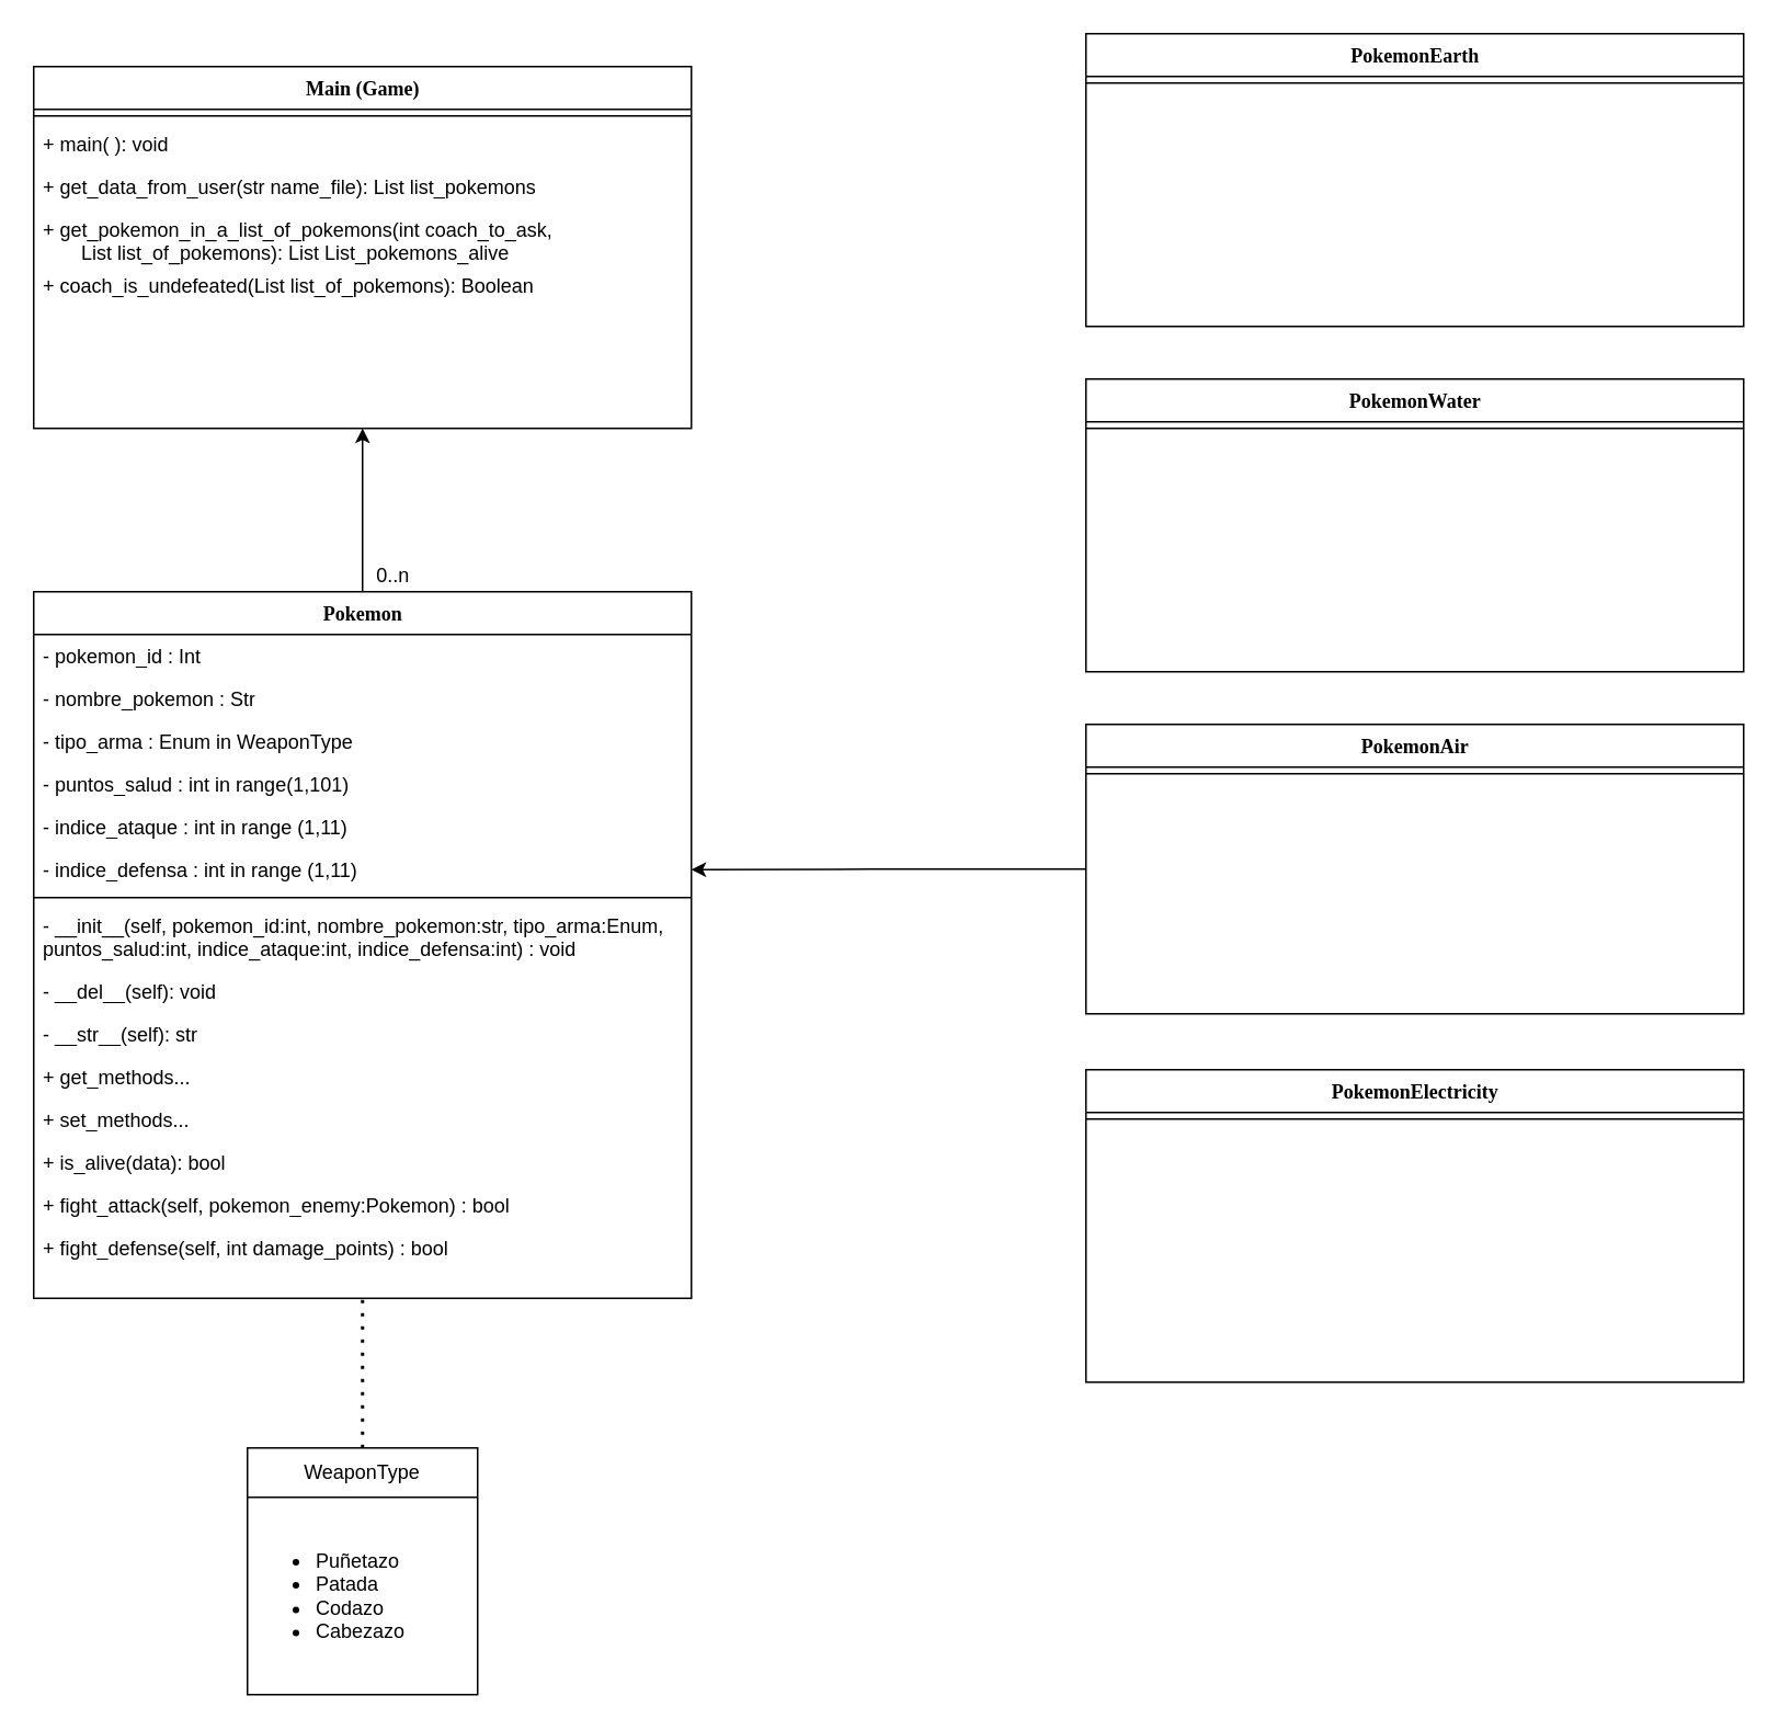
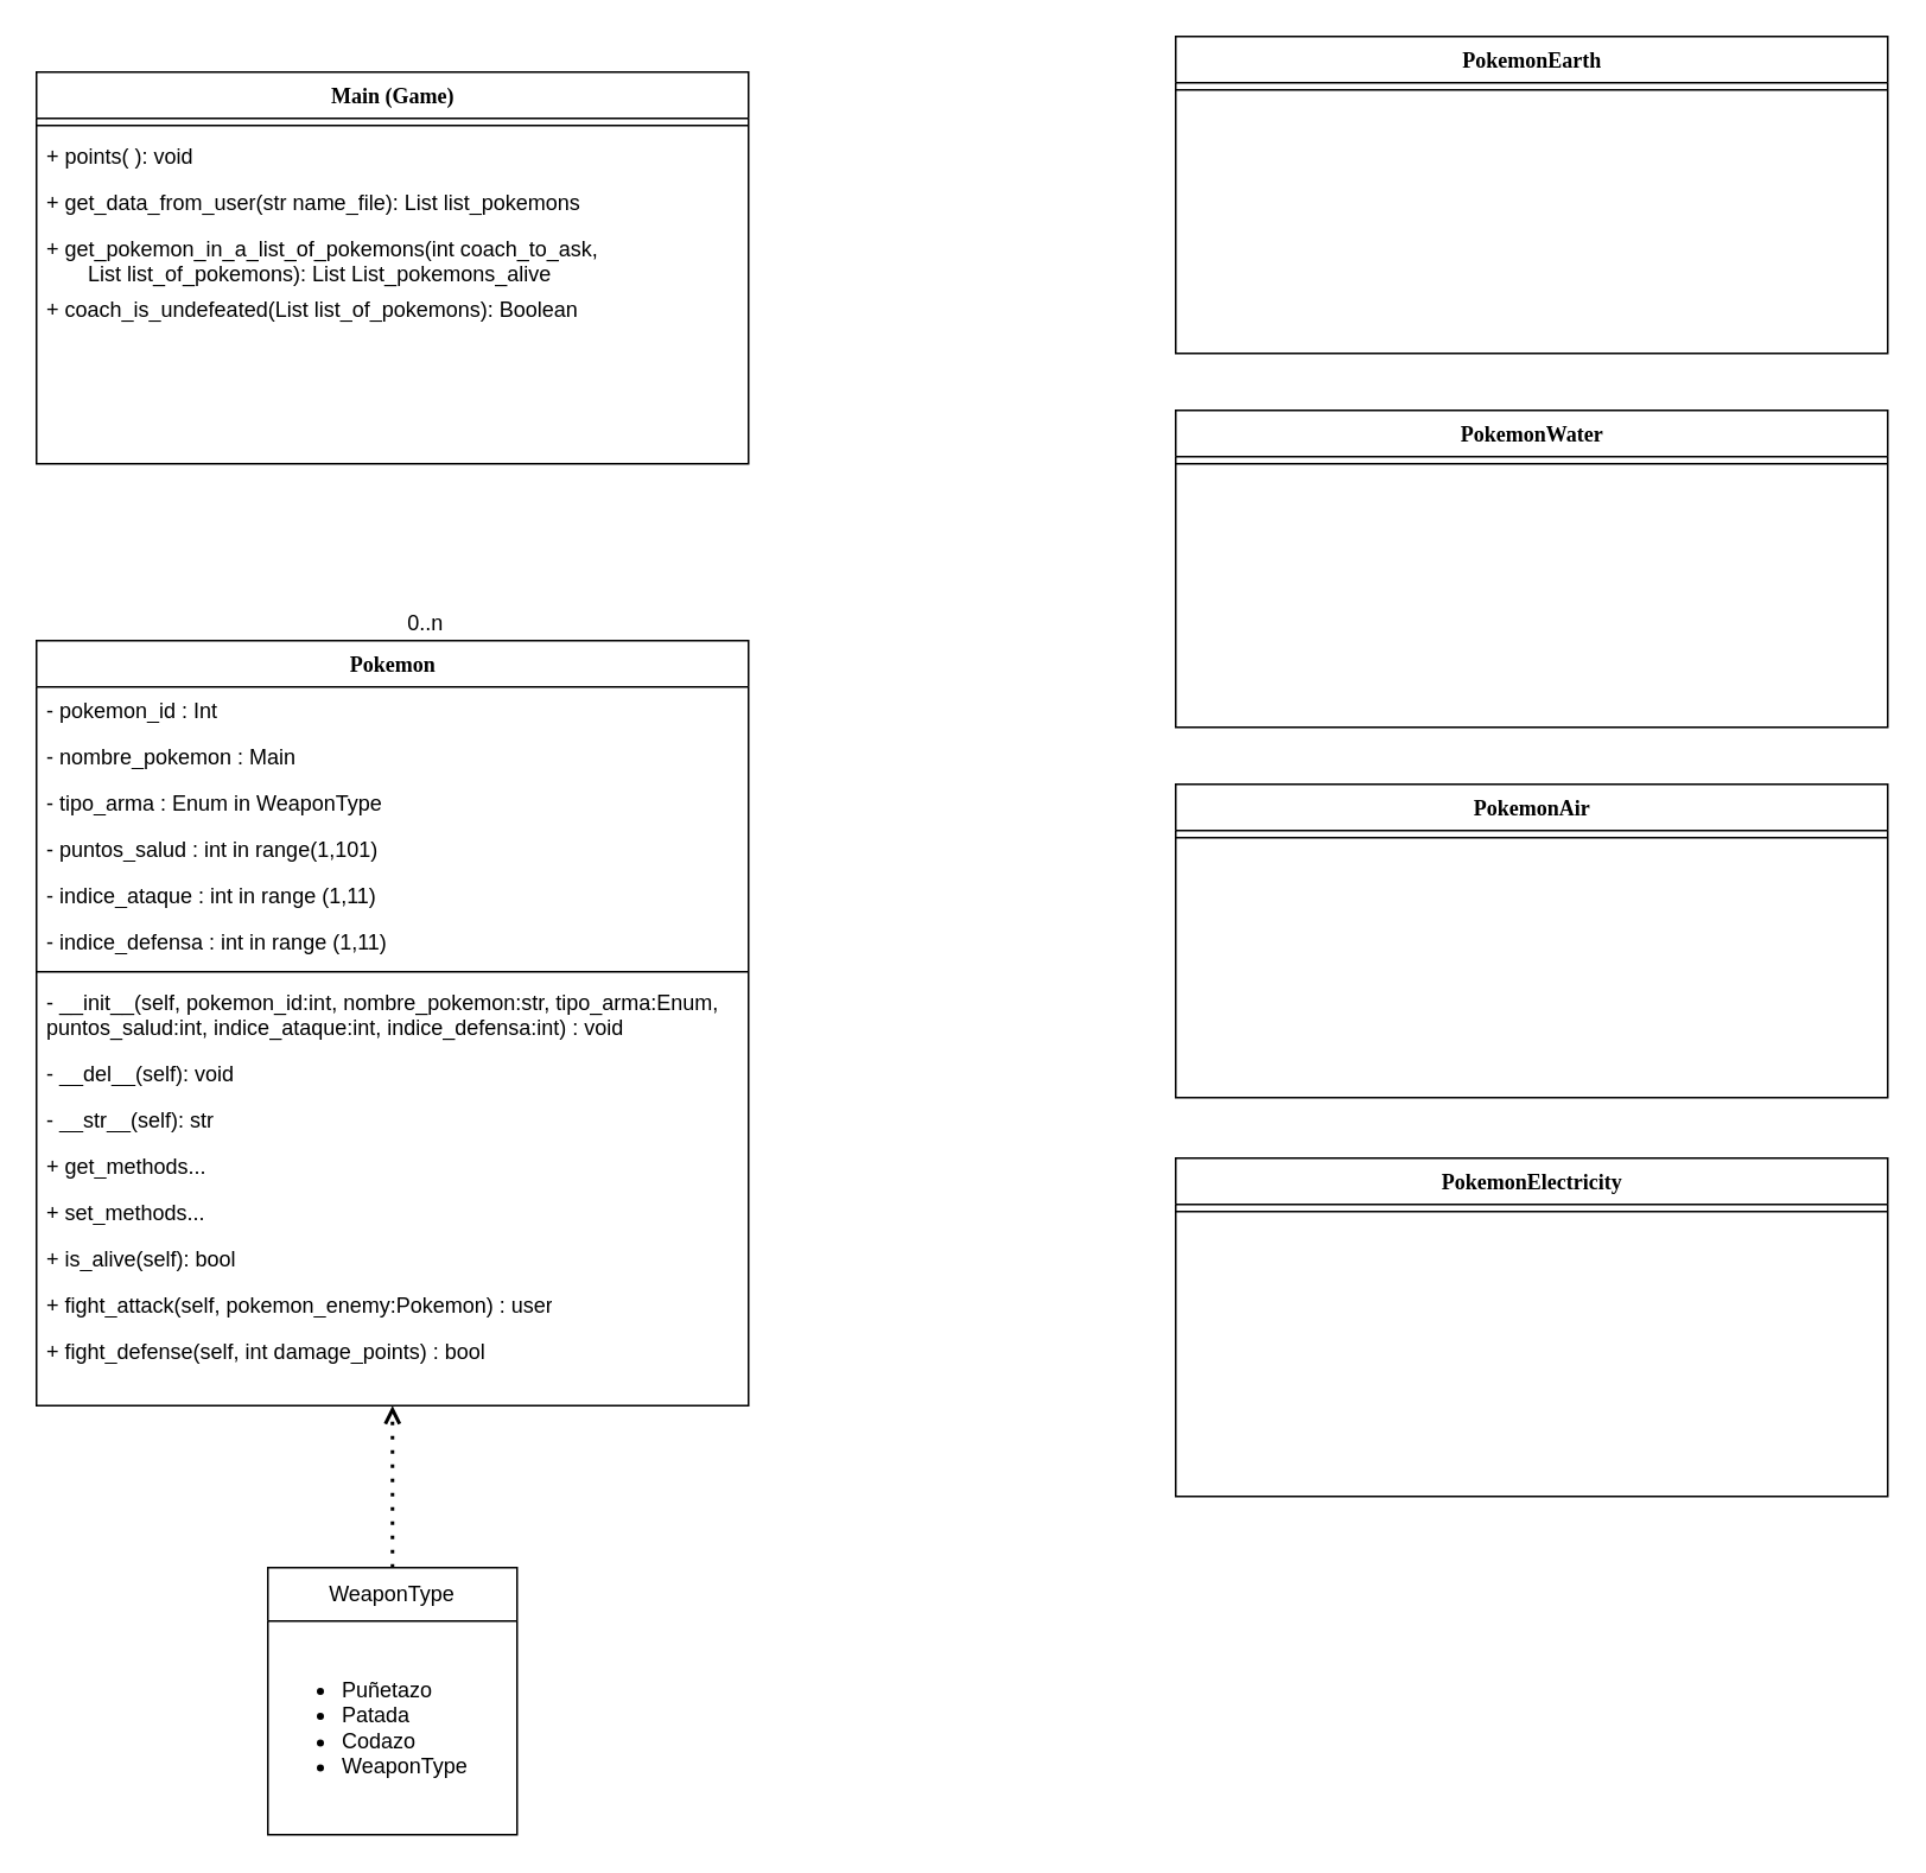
- <mxCell id="4" value="+ main( ): void" style="text;html=1;strokeColor=none;fillColor=none;align=left;verticalAlign=top;spacingLeft=4;spacingRight=4;whiteSpace=wrap;overflow=hidden;rotatable=0;points=[[0,0.5],[1,0.5]];portConstraint=eastwest;" vertex="1" parent="2"><mxGeometry y="34" width="400" height="26" as="geometry" /></mxCell>
+ <mxCell id="4" value="+ points( ): void" style="text;html=1;strokeColor=none;fillColor=none;align=left;verticalAlign=top;spacingLeft=4;spacingRight=4;whiteSpace=wrap;overflow=hidden;rotatable=0;points=[[0,0.5],[1,0.5]];portConstraint=eastwest;" vertex="1" parent="2"><mxGeometry y="34" width="400" height="26" as="geometry" /></mxCell>
- <mxCell id="8" style="edgeStyle=orthogonalEdgeStyle;html=1;entryX=0.5;entryY=1;entryDx=0;entryDy=0;" edge="1" parent="1" source="9" target="2"><mxGeometry relative="1" as="geometry" /></mxCell>
- <mxCell id="11" value="- nombre_pokemon : Str" style="text;html=1;strokeColor=none;fillColor=none;align=left;verticalAlign=top;spacingLeft=4;spacingRight=4;whiteSpace=wrap;overflow=hidden;rotatable=0;points=[[0,0.5],[1,0.5]];portConstraint=eastwest;" vertex="1" parent="9"><mxGeometry y="52" width="400" height="26" as="geometry" /></mxCell>
+ <mxCell id="11" value="- nombre_pokemon : Main" style="text;html=1;strokeColor=none;fillColor=none;align=left;verticalAlign=top;spacingLeft=4;spacingRight=4;whiteSpace=wrap;overflow=hidden;rotatable=0;points=[[0,0.5],[1,0.5]];portConstraint=eastwest;" vertex="1" parent="9"><mxGeometry y="52" width="400" height="26" as="geometry" /></mxCell>
- <mxCell id="27" style="edgeStyle=orthogonalEdgeStyle;html=1;entryX=1;entryY=0.5;entryDx=0;entryDy=0;" edge="1" parent="1" source="28" target="15"><mxGeometry relative="1" as="geometry" /></mxCell>
- <mxCell id="22" value="+ is_alive(data): bool" style="text;html=1;strokeColor=none;fillColor=none;align=left;verticalAlign=top;spacingLeft=4;spacingRight=4;whiteSpace=wrap;overflow=hidden;rotatable=0;points=[[0,0.5],[1,0.5]];portConstraint=eastwest;" vertex="1" parent="9"><mxGeometry y="334" width="400" height="26" as="geometry" /></mxCell>
+ <mxCell id="22" value="+ is_alive(self): bool" style="text;html=1;strokeColor=none;fillColor=none;align=left;verticalAlign=top;spacingLeft=4;spacingRight=4;whiteSpace=wrap;overflow=hidden;rotatable=0;points=[[0,0.5],[1,0.5]];portConstraint=eastwest;" vertex="1" parent="9"><mxGeometry y="334" width="400" height="26" as="geometry" /></mxCell>
- <mxCell id="23" value="+ fight_attack(self, pokemon_enemy:Pokemon) : bool" style="text;html=1;strokeColor=none;fillColor=none;align=left;verticalAlign=top;spacingLeft=4;spacingRight=4;whiteSpace=wrap;overflow=hidden;rotatable=0;points=[[0,0.5],[1,0.5]];portConstraint=eastwest;" vertex="1" parent="9"><mxGeometry y="360" width="400" height="26" as="geometry" /></mxCell>
+ <mxCell id="23" value="+ fight_attack(self, pokemon_enemy:Pokemon) : user" style="text;html=1;strokeColor=none;fillColor=none;align=left;verticalAlign=top;spacingLeft=4;spacingRight=4;whiteSpace=wrap;overflow=hidden;rotatable=0;points=[[0,0.5],[1,0.5]];portConstraint=eastwest;" vertex="1" parent="9"><mxGeometry y="360" width="400" height="26" as="geometry" /></mxCell>
- <mxCell id="37" value="" style="endArrow=none;dashed=1;html=1;dashPattern=1 3;strokeWidth=2;entryX=0.5;entryY=1;entryDx=0;entryDy=0;exitX=0.5;exitY=0;exitDx=0;exitDy=0;" edge="1" parent="1" source="35" target="9"><mxGeometry width="50" height="50" relative="1" as="geometry"><mxPoint x="400" y="880" as="sourcePoint" /><mxPoint x="220" y="830" as="targetPoint" /></mxGeometry></mxCell>
+ <mxCell id="37" value="" style="endArrow=open;dashed=1;html=1;dashPattern=1 3;strokeWidth=2;entryX=0.5;entryY=1;entryDx=0;entryDy=0;exitX=0.5;exitY=0;exitDx=0;exitDy=0;" edge="1" parent="1" source="35" target="9"><mxGeometry width="50" height="50" relative="1" as="geometry"><mxPoint x="400" y="880" as="sourcePoint" /><mxPoint x="220" y="830" as="targetPoint" /></mxGeometry></mxCell>
- <mxCell id="36" value="&lt;ul&gt;&lt;li&gt;Puñetazo&lt;/li&gt;&lt;li&gt;Patada&lt;/li&gt;&lt;li&gt;Codazo&lt;/li&gt;&lt;li&gt;Cabezazo&lt;/li&gt;&lt;/ul&gt;" style="text;html=1;align=left;verticalAlign=middle;resizable=0;points=[];autosize=1;strokeColor=none;fillColor=none;" vertex="1" parent="35"><mxGeometry y="30" width="140" height="120" as="geometry" /></mxCell>
+ <mxCell id="36" value="&lt;ul&gt;&lt;li&gt;Puñetazo&lt;/li&gt;&lt;li&gt;Patada&lt;/li&gt;&lt;li&gt;Codazo&lt;/li&gt;&lt;li&gt;WeaponType&lt;/li&gt;&lt;/ul&gt;" style="text;html=1;align=left;verticalAlign=middle;resizable=0;points=[];autosize=1;strokeColor=none;fillColor=none;" vertex="1" parent="35"><mxGeometry y="30" width="140" height="120" as="geometry" /></mxCell>
